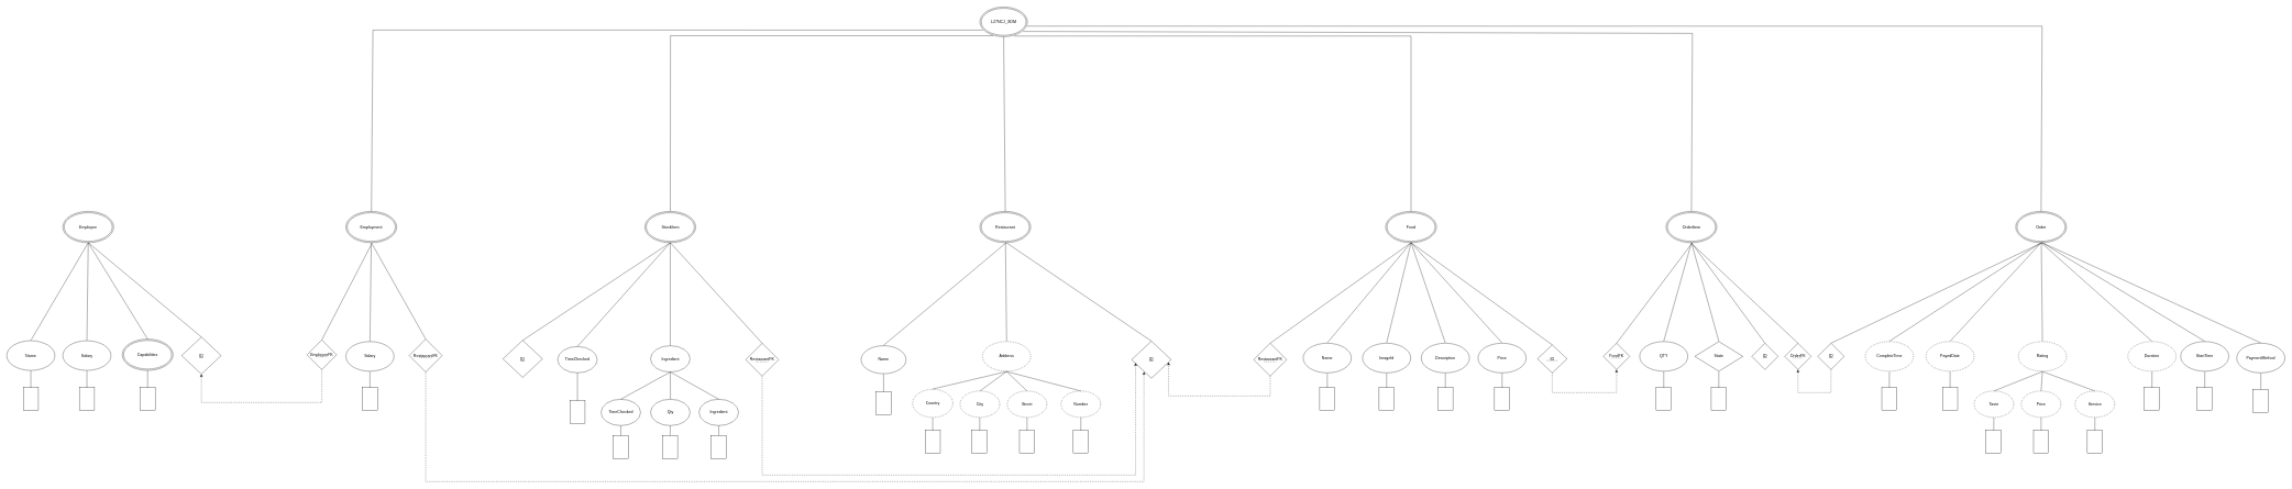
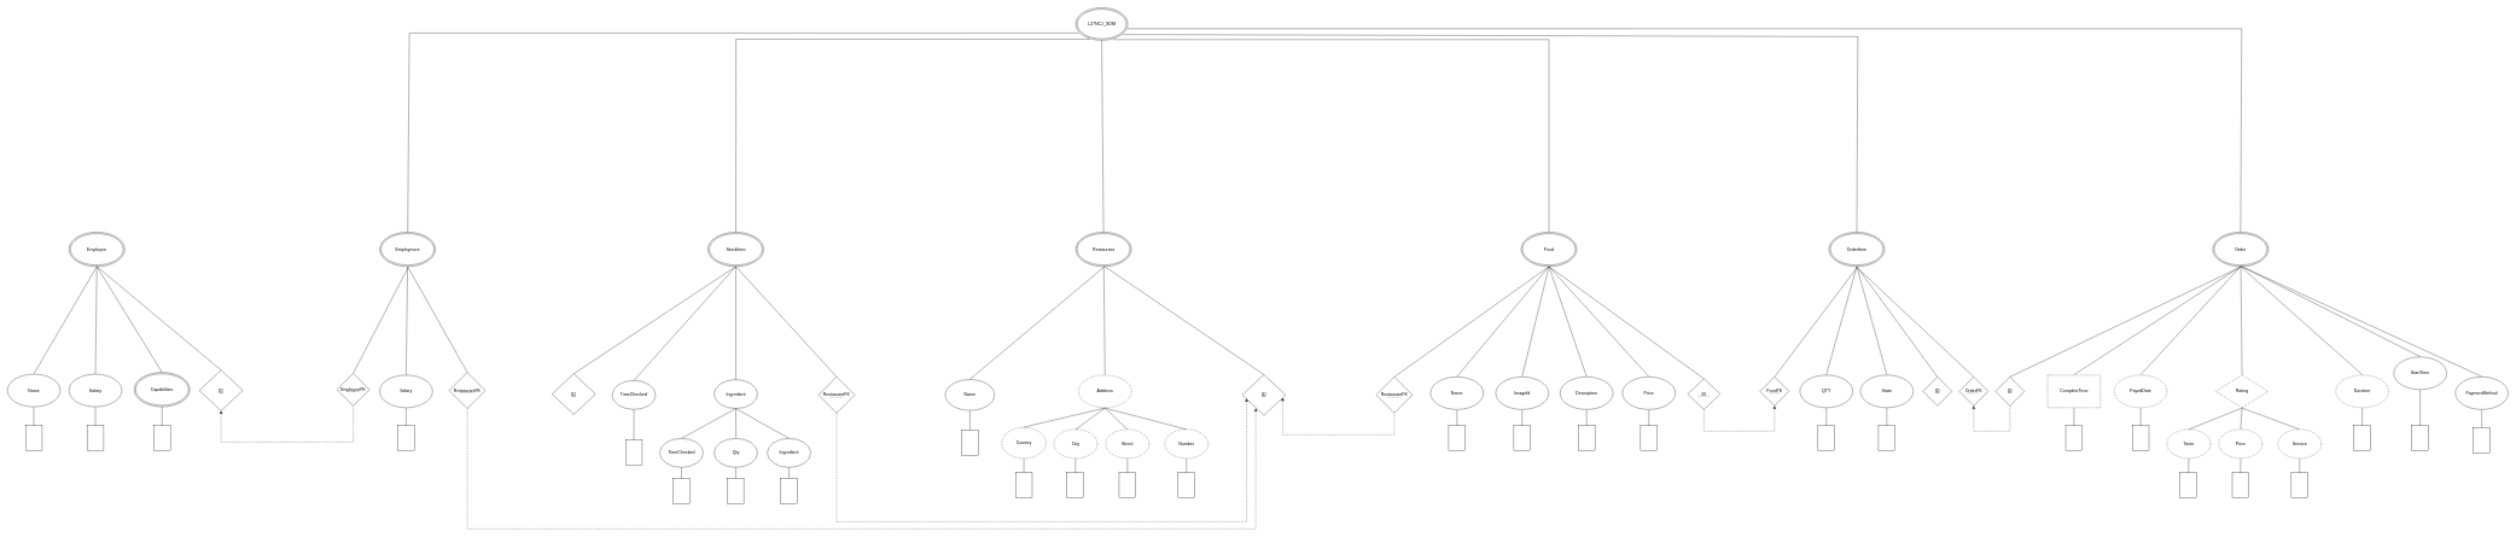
- <mxCell id="45" value="State" style="rhombus;whiteSpace=wrap;html=1;perimeterSpacing=1;" vertex="1" parent="1"><mxGeometry x="5137" y="1035" width="146" height="90" as="geometry" /></mxCell>
+ <mxCell id="45" value="State" style="ellipse;whiteSpace=wrap;html=1;perimeterSpacing=1;" vertex="1" parent="1"><mxGeometry x="5137" y="1035" width="146" height="90" as="geometry" /></mxCell>
- <mxCell id="12" value="CompleteTime" style="ellipse;whiteSpace=wrap;html=1;perimeterSpacing=1;dashed=1;" vertex="1" parent="5"><mxGeometry x="144" y="395" width="146" height="90" as="geometry" /></mxCell>
+ <mxCell id="12" value="CompleteTime" style="whiteSpace=wrap;html=1;perimeterSpacing=1;dashed=1;rounded=0;" vertex="1" parent="5"><mxGeometry x="144" y="395" width="146" height="90" as="geometry" /></mxCell>
- <mxCell id="7" value="Rating" style="ellipse;whiteSpace=wrap;html=1;perimeterSpacing=1;dashed=1;" vertex="1" parent="5"><mxGeometry x="608" y="395" width="146" height="90" as="geometry" /></mxCell>
+ <mxCell id="7" value="Rating" style="rhombus;whiteSpace=wrap;html=1;perimeterSpacing=1;dashed=1;" vertex="1" parent="5"><mxGeometry x="608" y="395" width="146" height="90" as="geometry" /></mxCell>
- <mxCell id="14" value="StartTime" style="ellipse;whiteSpace=wrap;html=1;perimeterSpacing=1;" vertex="1" parent="5"><mxGeometry x="1100" y="395" width="146" height="90" as="geometry" /></mxCell>
+ <mxCell id="14" value="StartTime" style="ellipse;whiteSpace=wrap;html=1;perimeterSpacing=1;" vertex="1" parent="5"><mxGeometry x="1100" y="345" width="146" height="90" as="geometry" /></mxCell>
